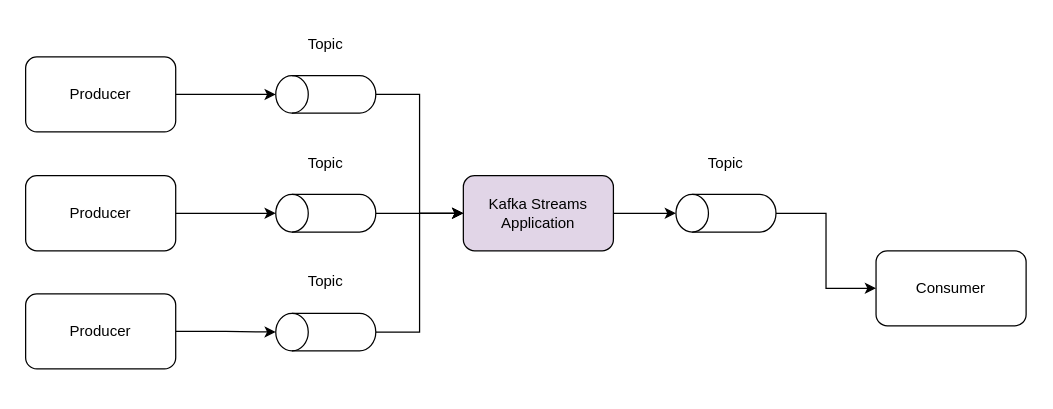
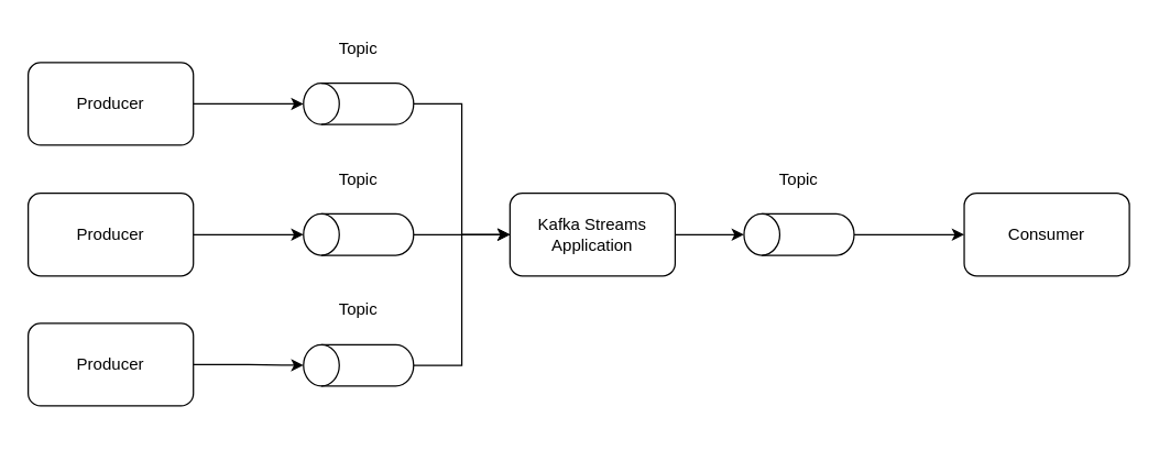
- <mxCell id="5" value="Kafka Streams&lt;br&gt;Application" style="rounded=1;whiteSpace=wrap;html=1;fillColor=#e1d5e7;" vertex="1" parent="1"><mxGeometry x="370" y="140" width="120" height="60" as="geometry" /></mxCell>
+ <mxCell id="5" value="Kafka Streams&lt;br&gt;Application" style="rounded=1;whiteSpace=wrap;html=1;" vertex="1" parent="1"><mxGeometry x="370" y="140" width="120" height="60" as="geometry" /></mxCell>
- <mxCell id="18" value="Consumer" style="rounded=1;whiteSpace=wrap;html=1;" vertex="1" parent="1"><mxGeometry x="700" y="200" width="120" height="60" as="geometry" /></mxCell>
+ <mxCell id="18" value="Consumer" style="rounded=1;whiteSpace=wrap;html=1;" vertex="1" parent="1"><mxGeometry x="700" y="140" width="120" height="60" as="geometry" /></mxCell>
